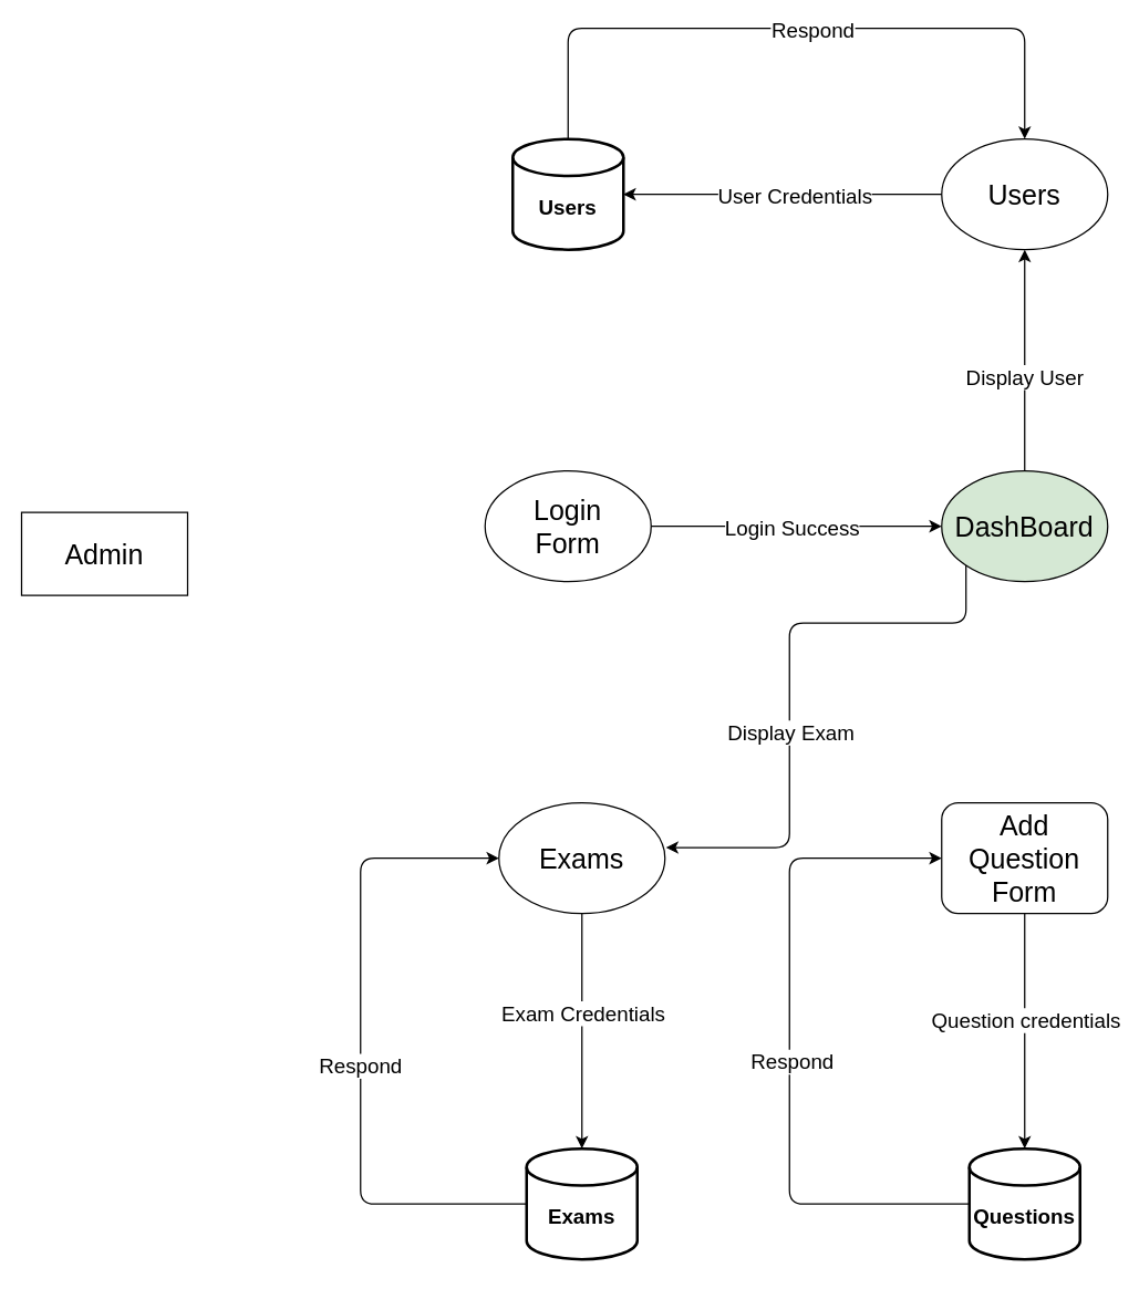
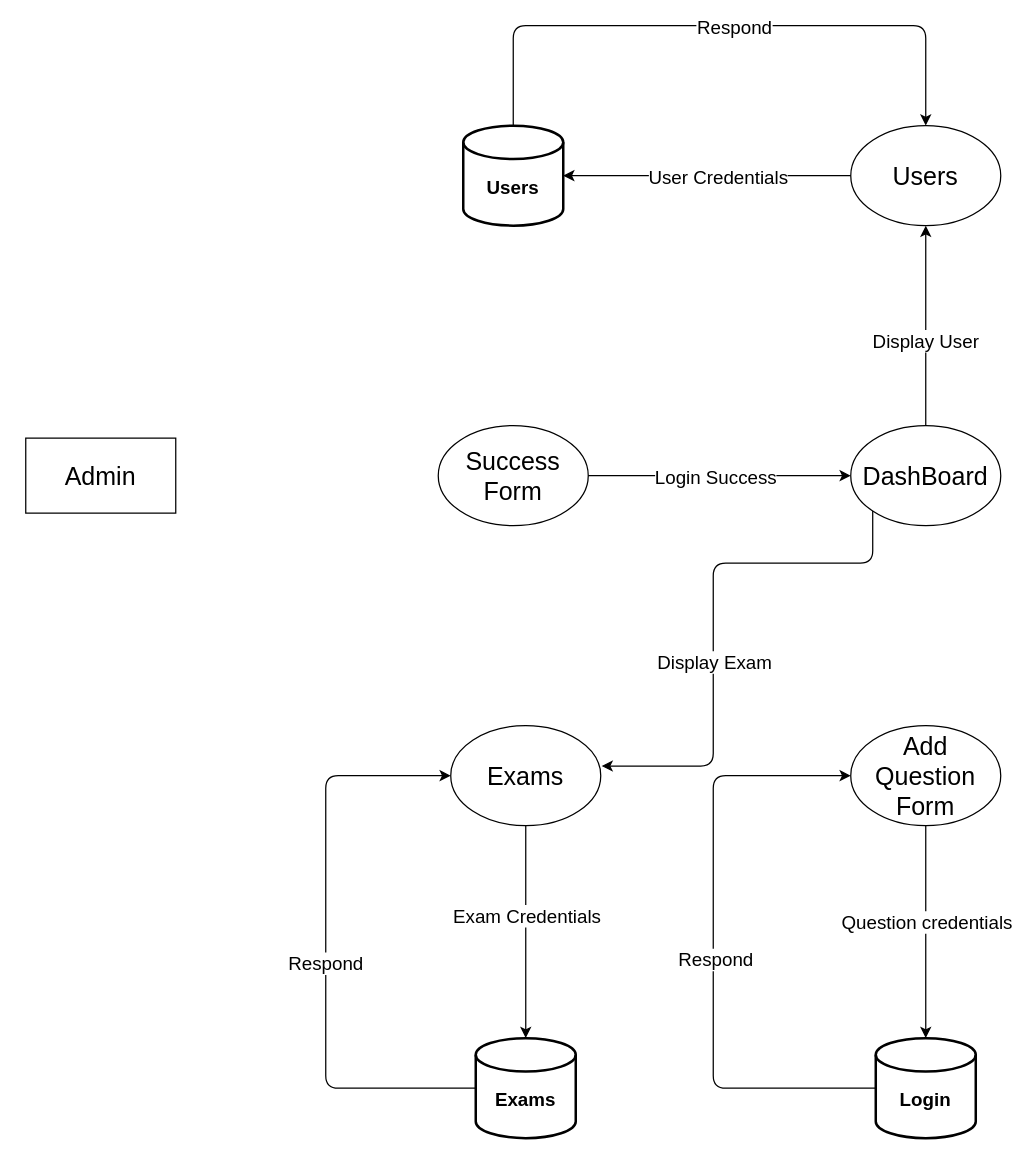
- <mxCell id="3" value="&lt;font style=&quot;font-size: 20px;&quot;&gt;Login&lt;br&gt;Form&lt;/font&gt;" style="ellipse;whiteSpace=wrap;html=1;" parent="1" vertex="1"><mxGeometry x="350" y="340" width="120" height="80" as="geometry" /></mxCell>
+ <mxCell id="3" value="&lt;font style=&quot;font-size: 20px;&quot;&gt;Success&lt;br&gt;Form&lt;/font&gt;" style="ellipse;whiteSpace=wrap;html=1;" parent="1" vertex="1"><mxGeometry x="350" y="340" width="120" height="80" as="geometry" /></mxCell>
- <mxCell id="6" value="&lt;font style=&quot;font-size: 20px;&quot;&gt;DashBoard&lt;/font&gt;" style="ellipse;whiteSpace=wrap;html=1;fillColor=#d5e8d4;" parent="1" vertex="1"><mxGeometry x="680" y="340" width="120" height="80" as="geometry" /></mxCell>
+ <mxCell id="6" value="&lt;font style=&quot;font-size: 20px;&quot;&gt;DashBoard&lt;/font&gt;" style="ellipse;whiteSpace=wrap;html=1;" parent="1" vertex="1"><mxGeometry x="680" y="340" width="120" height="80" as="geometry" /></mxCell>
- <mxCell id="2" value="&lt;font style=&quot;font-size: 20px;&quot;&gt;Admin&lt;/font&gt;" style="rounded=0;whiteSpace=wrap;html=1;" parent="1" vertex="1"><mxGeometry x="15" y="370" width="120" height="60" as="geometry" /></mxCell>
+ <mxCell id="2" value="&lt;font style=&quot;font-size: 20px;&quot;&gt;Admin&lt;/font&gt;" style="rounded=0;whiteSpace=wrap;html=1;" parent="1" vertex="1"><mxGeometry x="20" y="350" width="120" height="60" as="geometry" /></mxCell>
- <mxCell id="7" value="&lt;font style=&quot;font-size: 20px;&quot;&gt;Add Question Form&lt;/font&gt;" style="whiteSpace=wrap;html=1;rounded=1;" parent="1" vertex="1"><mxGeometry x="680" y="580" width="120" height="80" as="geometry" /></mxCell>
+ <mxCell id="7" value="&lt;font style=&quot;font-size: 20px;&quot;&gt;Add Question Form&lt;/font&gt;" style="ellipse;whiteSpace=wrap;html=1;" parent="1" vertex="1"><mxGeometry x="680" y="580" width="120" height="80" as="geometry" /></mxCell>
- <mxCell id="28" value="&lt;div style=&quot;font-size: 15px;&quot;&gt;&lt;font style=&quot;font-size: 15px;&quot;&gt;&lt;b&gt;&lt;br&gt;&lt;/b&gt;&lt;/font&gt;&lt;/div&gt;&lt;div style=&quot;font-size: 15px;&quot;&gt;&lt;font style=&quot;font-size: 15px;&quot;&gt;&lt;b&gt;Questions&lt;/b&gt;&lt;/font&gt;&lt;/div&gt;" style="strokeWidth=2;html=1;shape=mxgraph.flowchart.database;whiteSpace=wrap;" parent="1" vertex="1"><mxGeometry x="700.01" y="830" width="80" height="80" as="geometry" /></mxCell>
+ <mxCell id="28" value="&lt;div style=&quot;font-size: 15px;&quot;&gt;&lt;font style=&quot;font-size: 15px;&quot;&gt;&lt;b&gt;&lt;br&gt;&lt;/b&gt;&lt;/font&gt;&lt;/div&gt;&lt;div style=&quot;font-size: 15px;&quot;&gt;&lt;font style=&quot;font-size: 15px;&quot;&gt;&lt;b&gt;Login&lt;/b&gt;&lt;/font&gt;&lt;/div&gt;" style="strokeWidth=2;html=1;shape=mxgraph.flowchart.database;whiteSpace=wrap;" parent="1" vertex="1"><mxGeometry x="700.01" y="830" width="80" height="80" as="geometry" /></mxCell>
